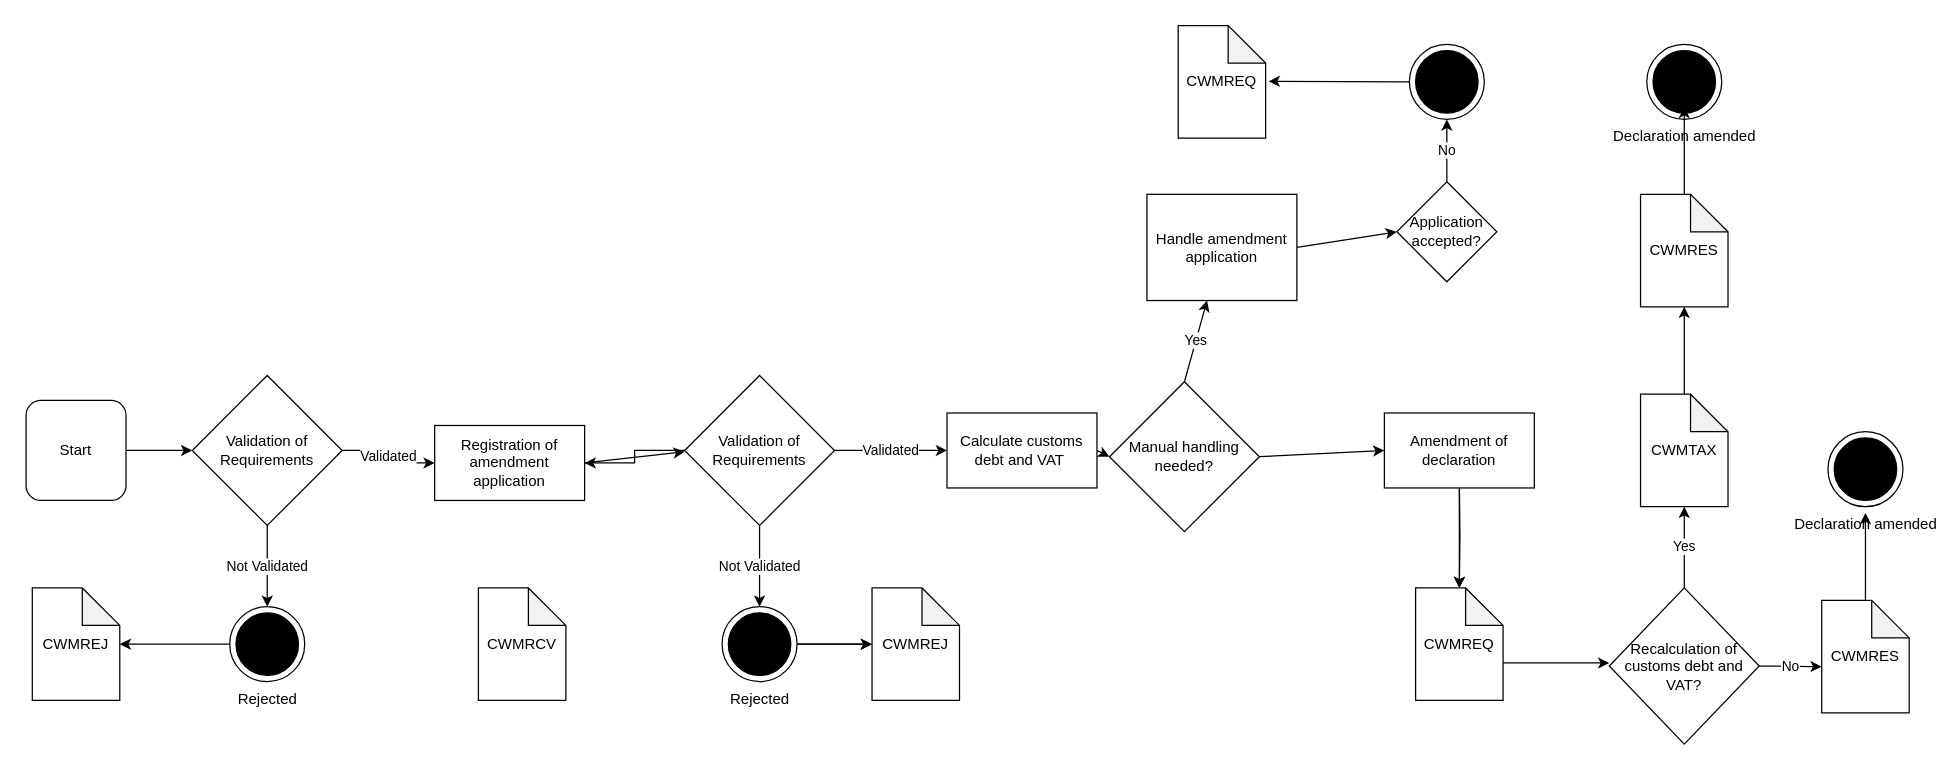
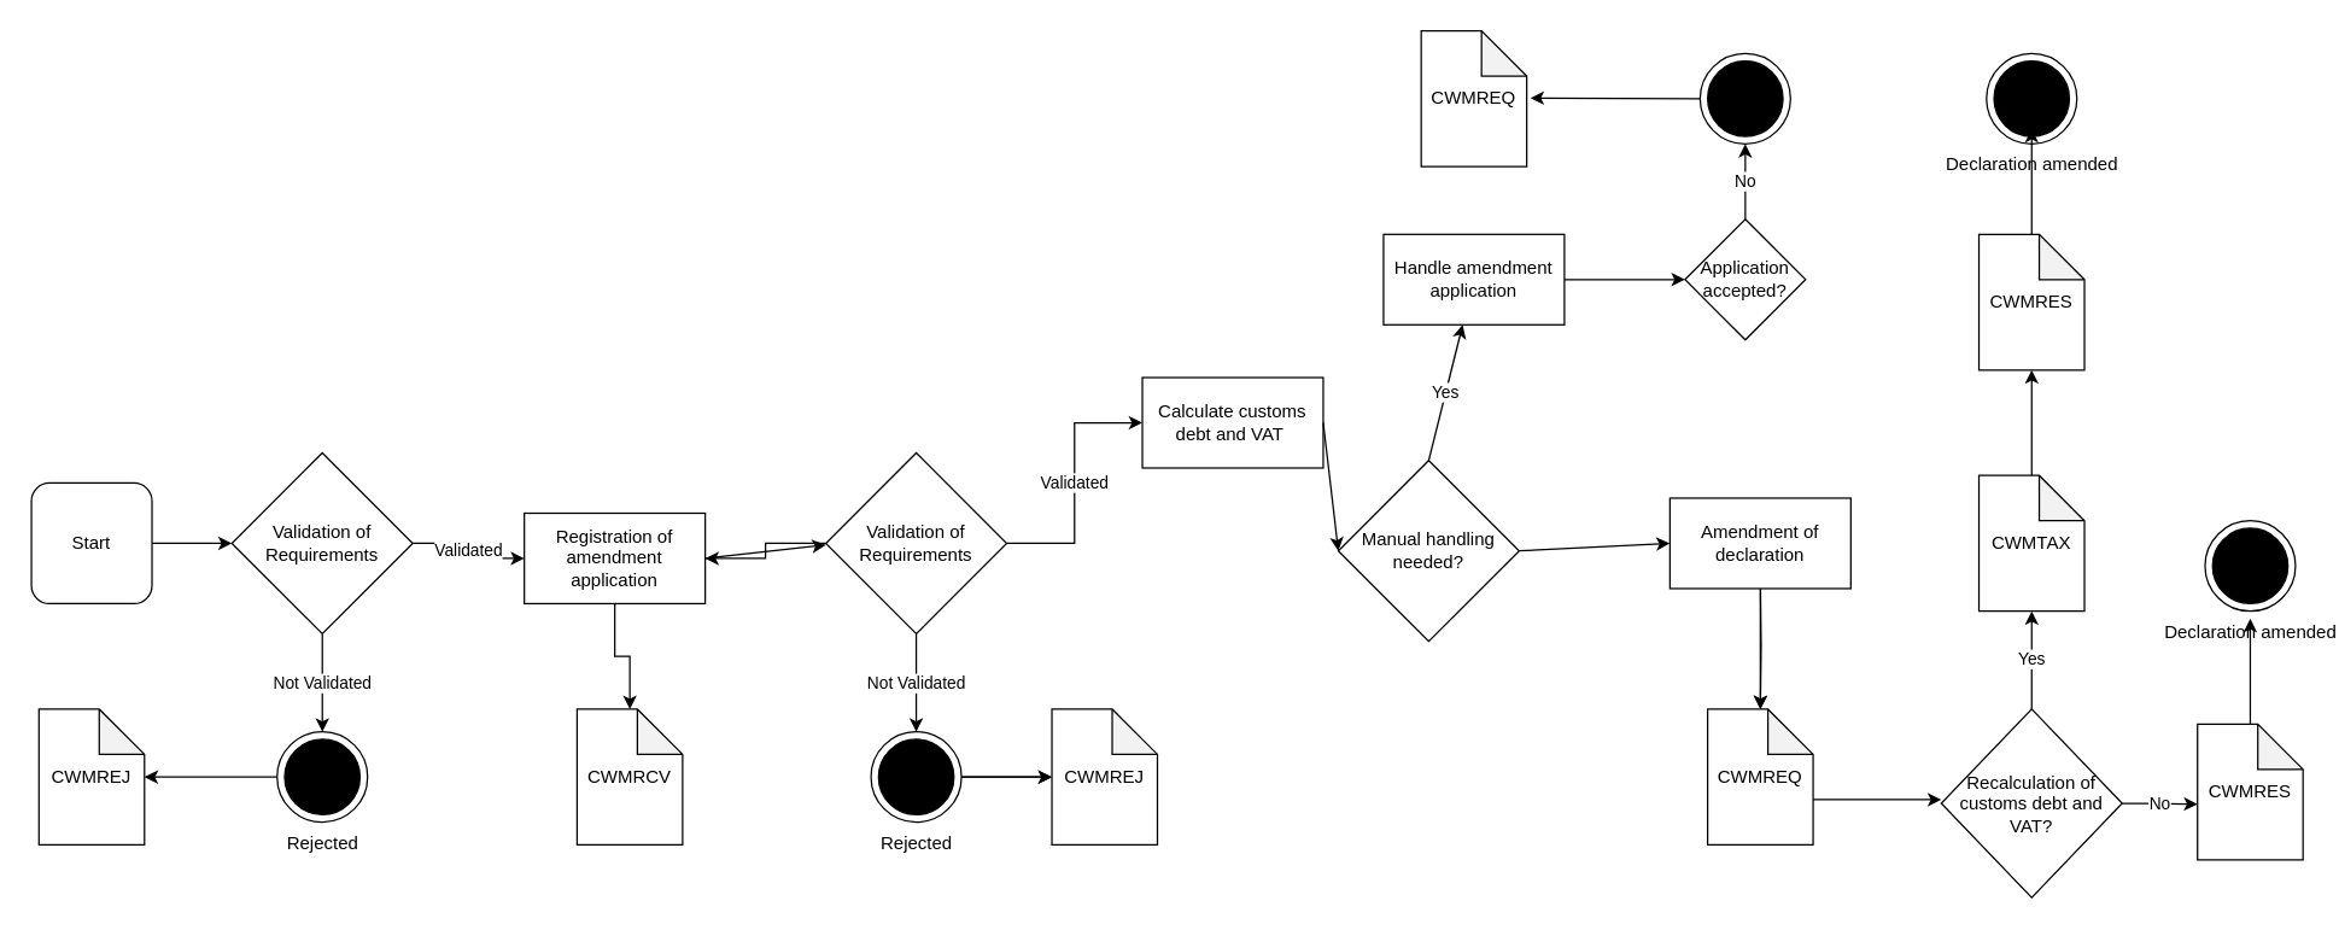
- <mxCell id="26" value="Handle amendment application" style="whiteSpace=wrap;html=1;" parent="1" vertex="1"><mxGeometry x="917" y="155" width="120" height="85" as="geometry" /></mxCell>
+ <mxCell id="26" value="Handle amendment application" style="whiteSpace=wrap;html=1;" parent="1" vertex="1"><mxGeometry x="917" y="155" width="120" height="60" as="geometry" /></mxCell>
- <mxCell id="23" value="Calculate customs debt and VAT&amp;nbsp;" style="whiteSpace=wrap;html=1;" parent="1" vertex="1"><mxGeometry x="757" y="330" width="120" height="60" as="geometry" /></mxCell>
+ <mxCell id="23" value="Calculate customs debt and VAT&amp;nbsp;" style="whiteSpace=wrap;html=1;" parent="1" vertex="1"><mxGeometry x="757" y="250" width="120" height="60" as="geometry" /></mxCell>
+ <mxCell id="3" value="" style="edgeStyle=orthogonalEdgeStyle;rounded=0;orthogonalLoop=1;jettySize=auto;html=1;exitX=0.5;exitY=1;exitDx=0;exitDy=0;" parent="1" source="8" target="4" edge="1"><mxGeometry relative="1" as="geometry"><mxPoint x="497.5" y="350" as="sourcePoint" /></mxGeometry></mxCell>
